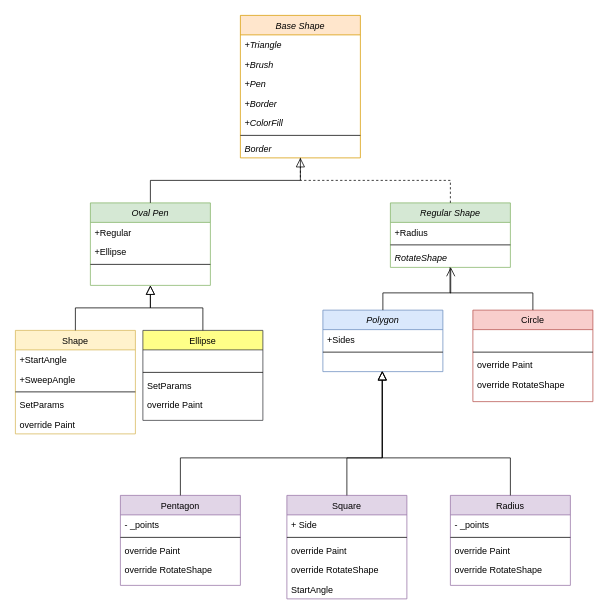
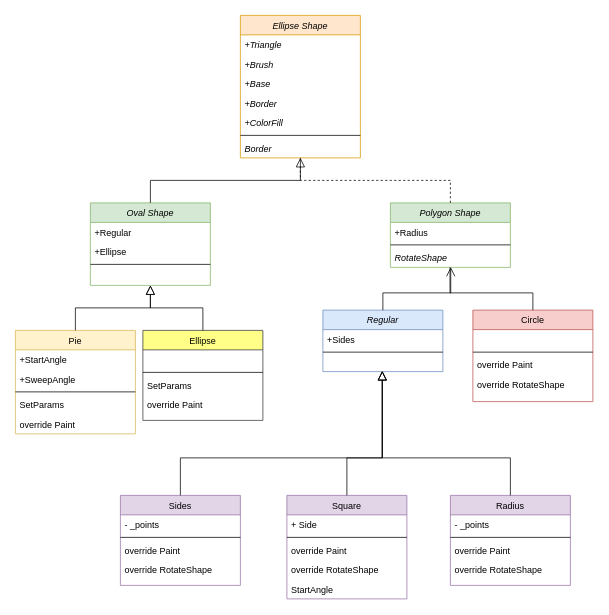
- <mxCell id="2" value="Base Shape" style="swimlane;fontStyle=2;align=center;verticalAlign=top;childLayout=stackLayout;horizontal=1;startSize=26;horizontalStack=0;resizeParent=1;resizeLast=0;collapsible=1;marginBottom=0;rounded=0;shadow=0;strokeWidth=1;fillColor=#ffe6cc;strokeColor=#d79b00;" parent="1" vertex="1"><mxGeometry x="320" y="20" width="160" height="190" as="geometry"><mxRectangle x="230" y="140" width="160" height="26" as="alternateBounds" /></mxGeometry></mxCell>
+ <mxCell id="2" value="Ellipse Shape" style="swimlane;fontStyle=2;align=center;verticalAlign=top;childLayout=stackLayout;horizontal=1;startSize=26;horizontalStack=0;resizeParent=1;resizeLast=0;collapsible=1;marginBottom=0;rounded=0;shadow=0;strokeWidth=1;fillColor=#ffe6cc;strokeColor=#d79b00;" parent="1" vertex="1"><mxGeometry x="320" y="20" width="160" height="190" as="geometry"><mxRectangle x="230" y="140" width="160" height="26" as="alternateBounds" /></mxGeometry></mxCell>
- <mxCell id="5" value="+Pen&#10;&#10;&#10;" style="text;align=left;verticalAlign=top;spacingLeft=4;spacingRight=4;overflow=hidden;rotatable=0;points=[[0,0.5],[1,0.5]];portConstraint=eastwest;rounded=0;shadow=0;html=0;fontStyle=2" parent="2" vertex="1"><mxGeometry y="78" width="160" height="26" as="geometry" /></mxCell>
+ <mxCell id="5" value="+Base&#10;&#10;&#10;" style="text;align=left;verticalAlign=top;spacingLeft=4;spacingRight=4;overflow=hidden;rotatable=0;points=[[0,0.5],[1,0.5]];portConstraint=eastwest;rounded=0;shadow=0;html=0;fontStyle=2" parent="2" vertex="1"><mxGeometry y="78" width="160" height="26" as="geometry" /></mxCell>
- <mxCell id="10" value="Oval Pen" style="swimlane;fontStyle=2;align=center;verticalAlign=top;childLayout=stackLayout;horizontal=1;startSize=26;horizontalStack=0;resizeParent=1;resizeLast=0;collapsible=1;marginBottom=0;rounded=0;shadow=0;strokeWidth=1;fillColor=#d5e8d4;strokeColor=#82b366;" parent="1" vertex="1"><mxGeometry x="120" y="270" width="160" height="110" as="geometry"><mxRectangle x="130" y="380" width="160" height="26" as="alternateBounds" /></mxGeometry></mxCell>
+ <mxCell id="10" value="Oval Shape" style="swimlane;fontStyle=2;align=center;verticalAlign=top;childLayout=stackLayout;horizontal=1;startSize=26;horizontalStack=0;resizeParent=1;resizeLast=0;collapsible=1;marginBottom=0;rounded=0;shadow=0;strokeWidth=1;fillColor=#d5e8d4;strokeColor=#82b366;" parent="1" vertex="1"><mxGeometry x="120" y="270" width="160" height="110" as="geometry"><mxRectangle x="130" y="380" width="160" height="26" as="alternateBounds" /></mxGeometry></mxCell>
- <mxCell id="15" value="Regular Shape" style="swimlane;fontStyle=2;align=center;verticalAlign=top;childLayout=stackLayout;horizontal=1;startSize=26;horizontalStack=0;resizeParent=1;resizeLast=0;collapsible=1;marginBottom=0;rounded=0;shadow=0;strokeWidth=1;fillColor=#d5e8d4;strokeColor=#82b366;" parent="1" vertex="1"><mxGeometry x="520" y="270" width="160" height="86" as="geometry"><mxRectangle x="340" y="380" width="170" height="26" as="alternateBounds" /></mxGeometry></mxCell>
+ <mxCell id="15" value="Polygon Shape" style="swimlane;fontStyle=2;align=center;verticalAlign=top;childLayout=stackLayout;horizontal=1;startSize=26;horizontalStack=0;resizeParent=1;resizeLast=0;collapsible=1;marginBottom=0;rounded=0;shadow=0;strokeWidth=1;fillColor=#d5e8d4;strokeColor=#82b366;" parent="1" vertex="1"><mxGeometry x="520" y="270" width="160" height="86" as="geometry"><mxRectangle x="340" y="380" width="170" height="26" as="alternateBounds" /></mxGeometry></mxCell>
- <mxCell id="31" value="Polygon" style="swimlane;fontStyle=2;align=center;verticalAlign=top;childLayout=stackLayout;horizontal=1;startSize=26;horizontalStack=0;resizeParent=1;resizeLast=0;collapsible=1;marginBottom=0;rounded=0;shadow=0;strokeWidth=1;fillColor=#dae8fc;strokeColor=#6c8ebf;" vertex="1" parent="1"><mxGeometry x="430" y="413" width="160" height="82" as="geometry"><mxRectangle x="130" y="380" width="160" height="26" as="alternateBounds" /></mxGeometry></mxCell>
+ <mxCell id="31" value="Regular" style="swimlane;fontStyle=2;align=center;verticalAlign=top;childLayout=stackLayout;horizontal=1;startSize=26;horizontalStack=0;resizeParent=1;resizeLast=0;collapsible=1;marginBottom=0;rounded=0;shadow=0;strokeWidth=1;fillColor=#dae8fc;strokeColor=#6c8ebf;" vertex="1" parent="1"><mxGeometry x="430" y="413" width="160" height="82" as="geometry"><mxRectangle x="130" y="380" width="160" height="26" as="alternateBounds" /></mxGeometry></mxCell>
- <mxCell id="20" value="Shape" style="swimlane;fontStyle=0;align=center;verticalAlign=top;childLayout=stackLayout;horizontal=1;startSize=26;horizontalStack=0;resizeParent=1;resizeLast=0;collapsible=1;marginBottom=0;rounded=0;shadow=0;strokeWidth=1;fillColor=#fff2cc;strokeColor=#d6b656;" vertex="1" parent="1"><mxGeometry x="20" y="440" width="160" height="138" as="geometry"><mxRectangle x="130" y="380" width="160" height="26" as="alternateBounds" /></mxGeometry></mxCell>
+ <mxCell id="20" value="Pie" style="swimlane;fontStyle=0;align=center;verticalAlign=top;childLayout=stackLayout;horizontal=1;startSize=26;horizontalStack=0;resizeParent=1;resizeLast=0;collapsible=1;marginBottom=0;rounded=0;shadow=0;strokeWidth=1;fillColor=#fff2cc;strokeColor=#d6b656;" vertex="1" parent="1"><mxGeometry x="20" y="440" width="160" height="138" as="geometry"><mxRectangle x="130" y="380" width="160" height="26" as="alternateBounds" /></mxGeometry></mxCell>
- <mxCell id="34" value="Pentagon" style="swimlane;fontStyle=0;align=center;verticalAlign=top;childLayout=stackLayout;horizontal=1;startSize=26;horizontalStack=0;resizeParent=1;resizeLast=0;collapsible=1;marginBottom=0;rounded=0;shadow=0;strokeWidth=1;fillColor=#e1d5e7;strokeColor=#9673a6;" vertex="1" parent="1"><mxGeometry x="160" y="660" width="160" height="120" as="geometry"><mxRectangle x="130" y="380" width="160" height="26" as="alternateBounds" /></mxGeometry></mxCell>
+ <mxCell id="34" value="Sides" style="swimlane;fontStyle=0;align=center;verticalAlign=top;childLayout=stackLayout;horizontal=1;startSize=26;horizontalStack=0;resizeParent=1;resizeLast=0;collapsible=1;marginBottom=0;rounded=0;shadow=0;strokeWidth=1;fillColor=#e1d5e7;strokeColor=#9673a6;" vertex="1" parent="1"><mxGeometry x="160" y="660" width="160" height="120" as="geometry"><mxRectangle x="130" y="380" width="160" height="26" as="alternateBounds" /></mxGeometry></mxCell>
